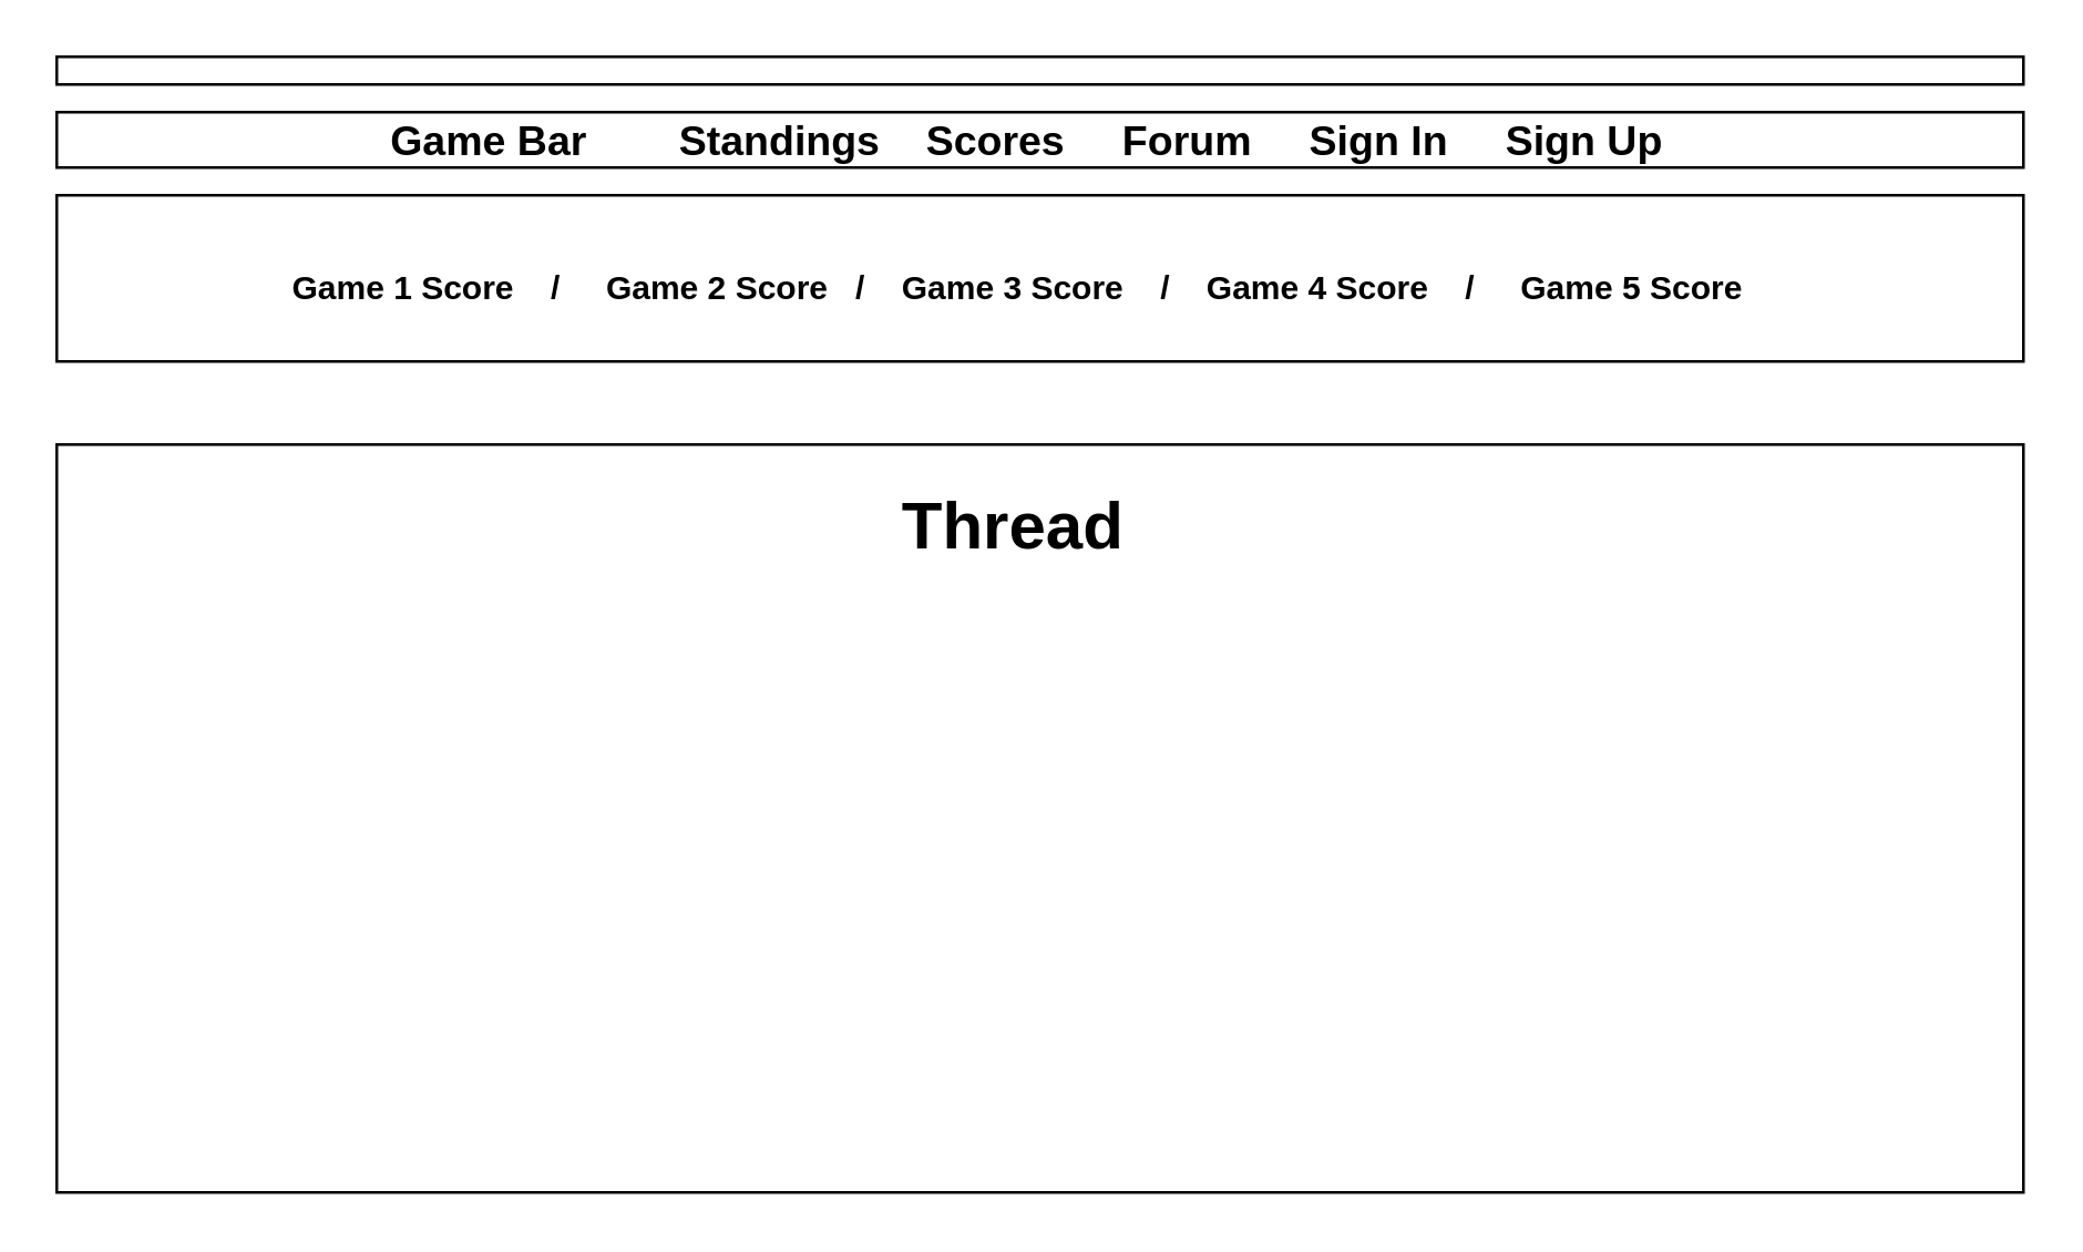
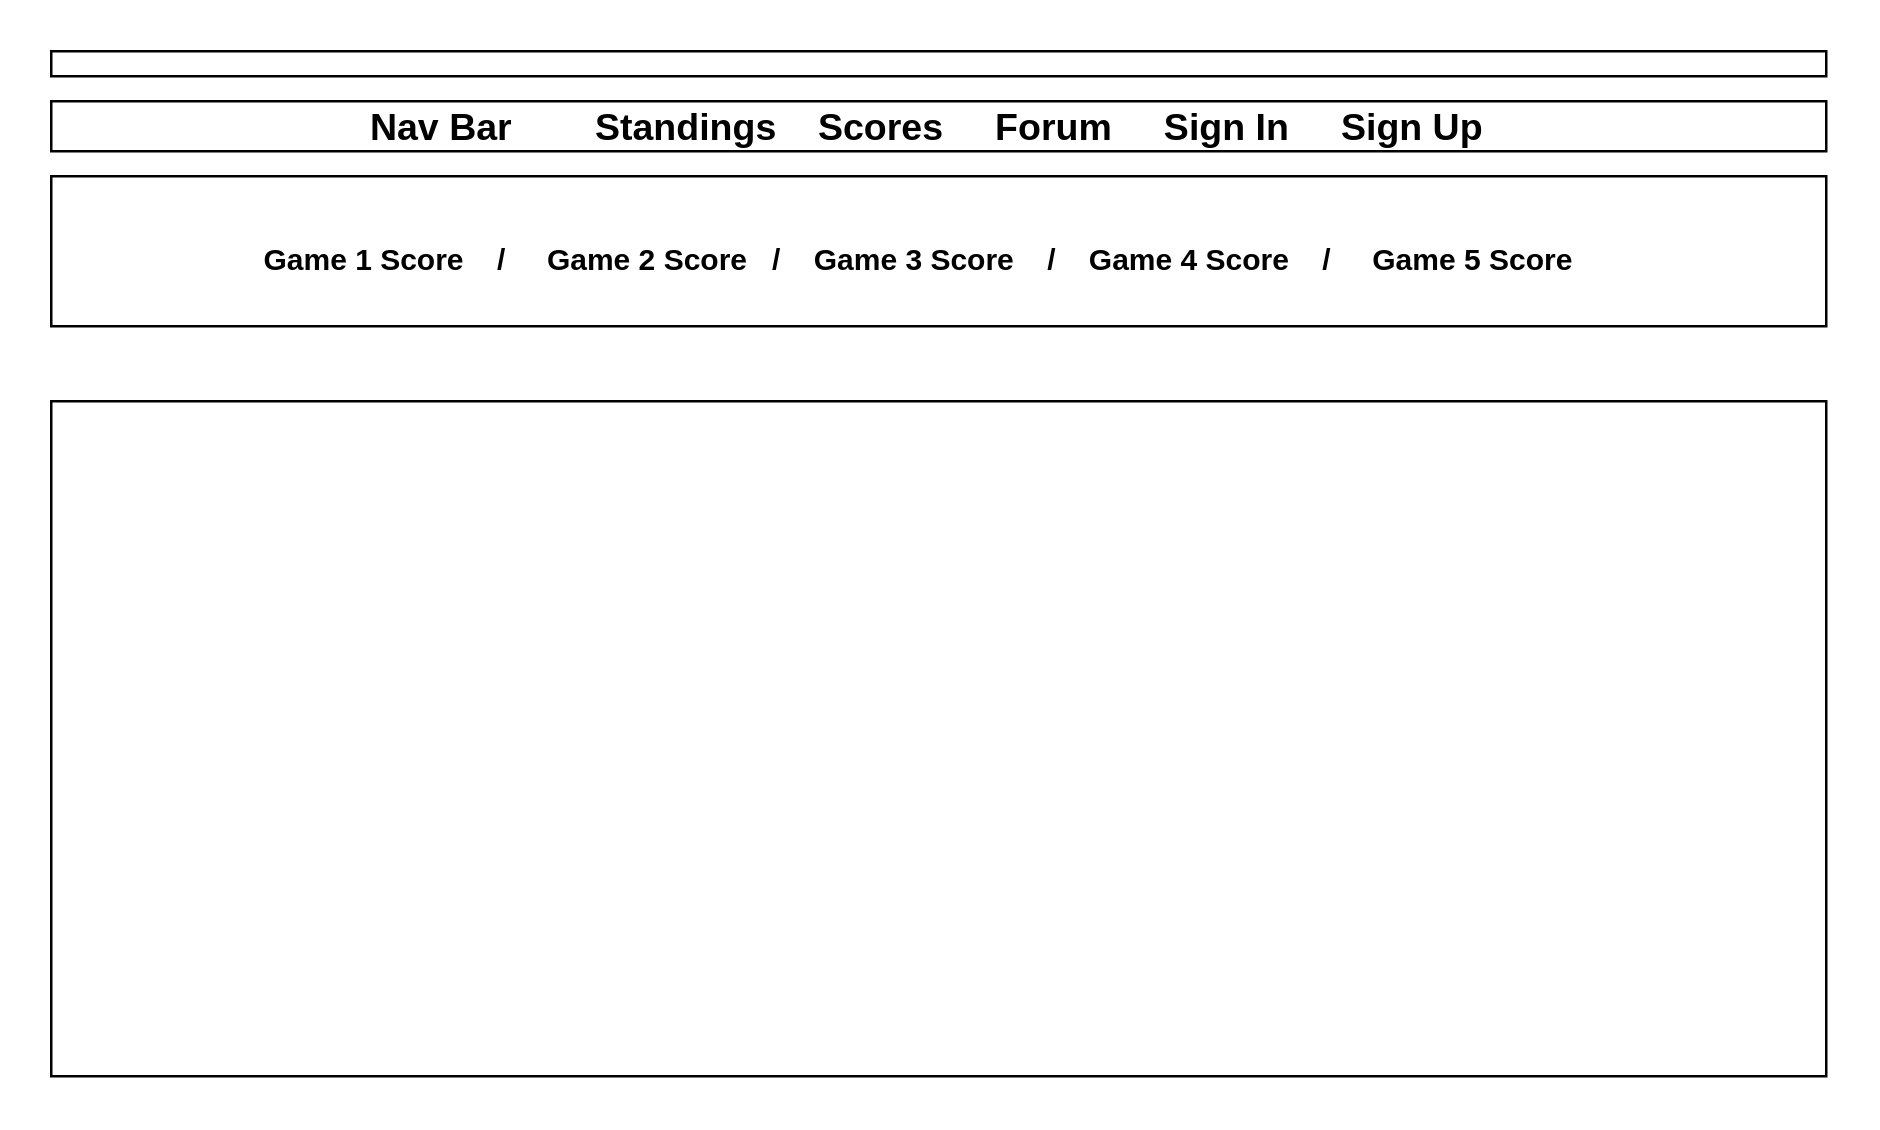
- <mxCell id="7" value="Game Bar&amp;nbsp; &amp;nbsp; &amp;nbsp; &amp;nbsp; Standings&amp;nbsp; &amp;nbsp; Scores&amp;nbsp; &amp;nbsp; &amp;nbsp;Forum&amp;nbsp; &amp;nbsp; &amp;nbsp;Sign In&amp;nbsp; &amp;nbsp; &amp;nbsp;Sign Up" style="text;strokeColor=none;fillColor=none;html=1;fontSize=15;fontStyle=1;verticalAlign=middle;align=center;" vertex="1" parent="1"><mxGeometry x="40" y="30" width="660" height="40" as="geometry" /></mxCell>
+ <mxCell id="7" value="Nav Bar&amp;nbsp; &amp;nbsp; &amp;nbsp; &amp;nbsp; Standings&amp;nbsp; &amp;nbsp; Scores&amp;nbsp; &amp;nbsp; &amp;nbsp;Forum&amp;nbsp; &amp;nbsp; &amp;nbsp;Sign In&amp;nbsp; &amp;nbsp; &amp;nbsp;Sign Up" style="text;strokeColor=none;fillColor=none;html=1;fontSize=15;fontStyle=1;verticalAlign=middle;align=center;" vertex="1" parent="1"><mxGeometry x="40" y="30" width="660" height="40" as="geometry" /></mxCell>
- <mxCell id="9" value="Thread" style="text;strokeColor=none;fillColor=none;html=1;fontSize=24;fontStyle=1;verticalAlign=middle;align=center;" vertex="1" parent="1"><mxGeometry x="315" y="170" width="100" height="40" as="geometry" /></mxCell>
